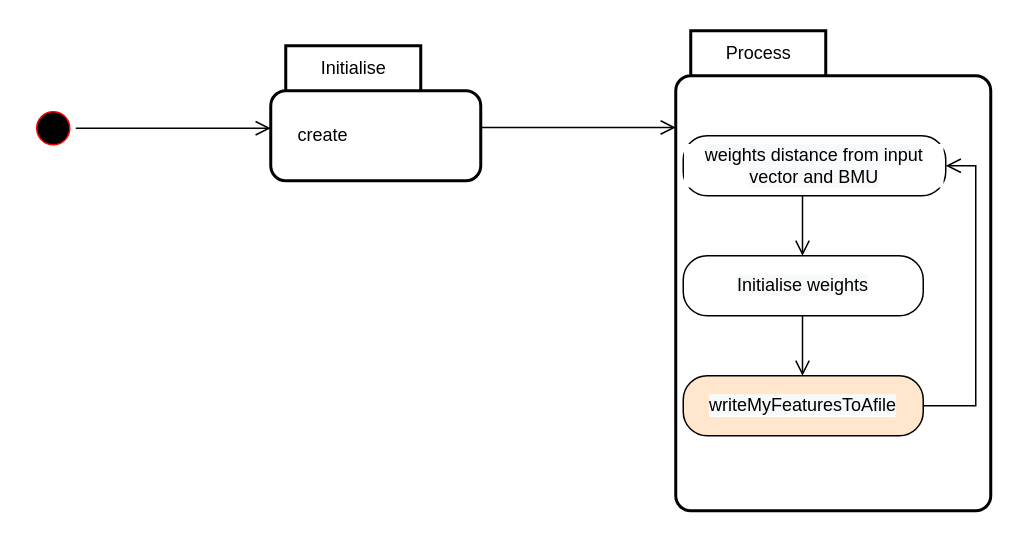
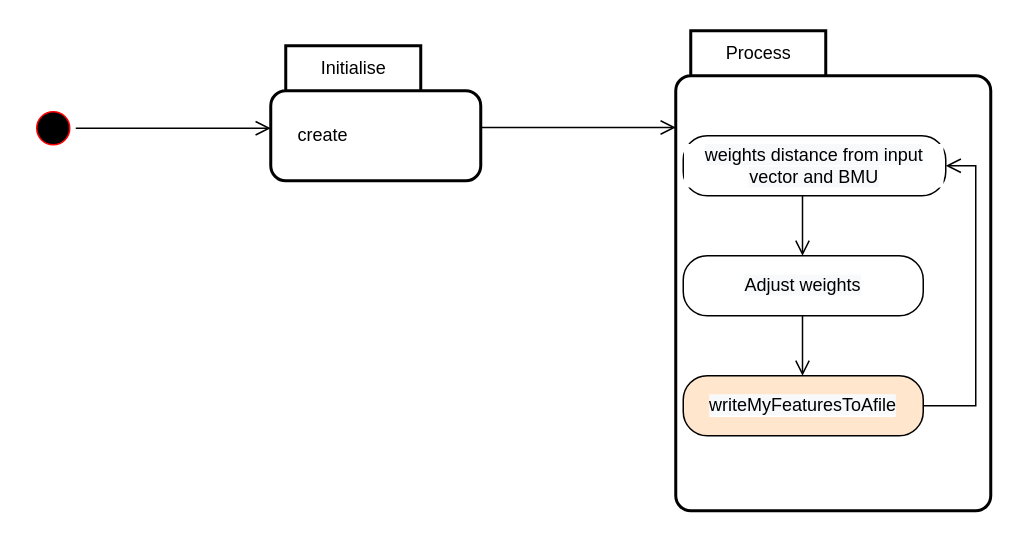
- <mxCell id="9" value="&lt;span style=&quot;background-color: rgb(248 , 249 , 250)&quot;&gt;Initialise weights&lt;/span&gt;" style="rounded=1;whiteSpace=wrap;html=1;arcSize=40;fontColor=#000000;fillColor=#FFFFFF;strokeColor=#000000;labelBackgroundColor=default;" vertex="1" parent="1"><mxGeometry x="455" y="170" width="160" height="40" as="geometry" /></mxCell>
+ <mxCell id="9" value="&lt;span style=&quot;background-color: rgb(248 , 249 , 250)&quot;&gt;Adjust weights&lt;/span&gt;" style="rounded=1;whiteSpace=wrap;html=1;arcSize=40;fontColor=#000000;fillColor=#FFFFFF;strokeColor=#000000;labelBackgroundColor=default;" vertex="1" parent="1"><mxGeometry x="455" y="170" width="160" height="40" as="geometry" /></mxCell>
